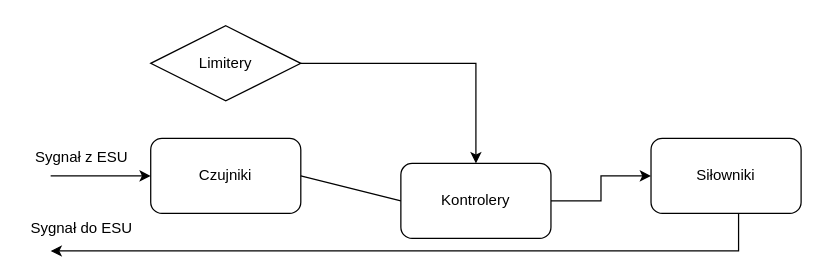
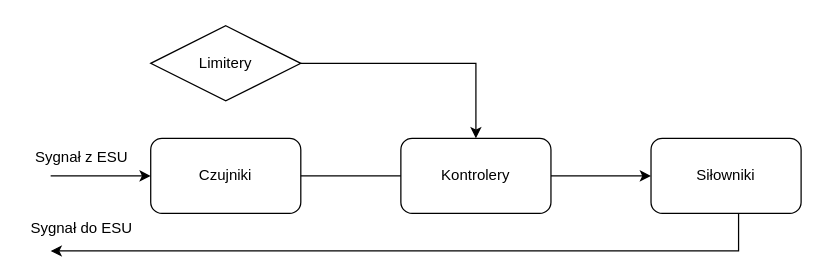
- <mxCell id="6" value="Kontrolery" style="rounded=1;whiteSpace=wrap;html=1;" parent="1" vertex="1"><mxGeometry x="320" y="130" width="120" height="60" as="geometry" /></mxCell>
+ <mxCell id="6" value="Kontrolery" style="rounded=1;whiteSpace=wrap;html=1;" parent="1" vertex="1"><mxGeometry x="320" y="110" width="120" height="60" as="geometry" /></mxCell>
